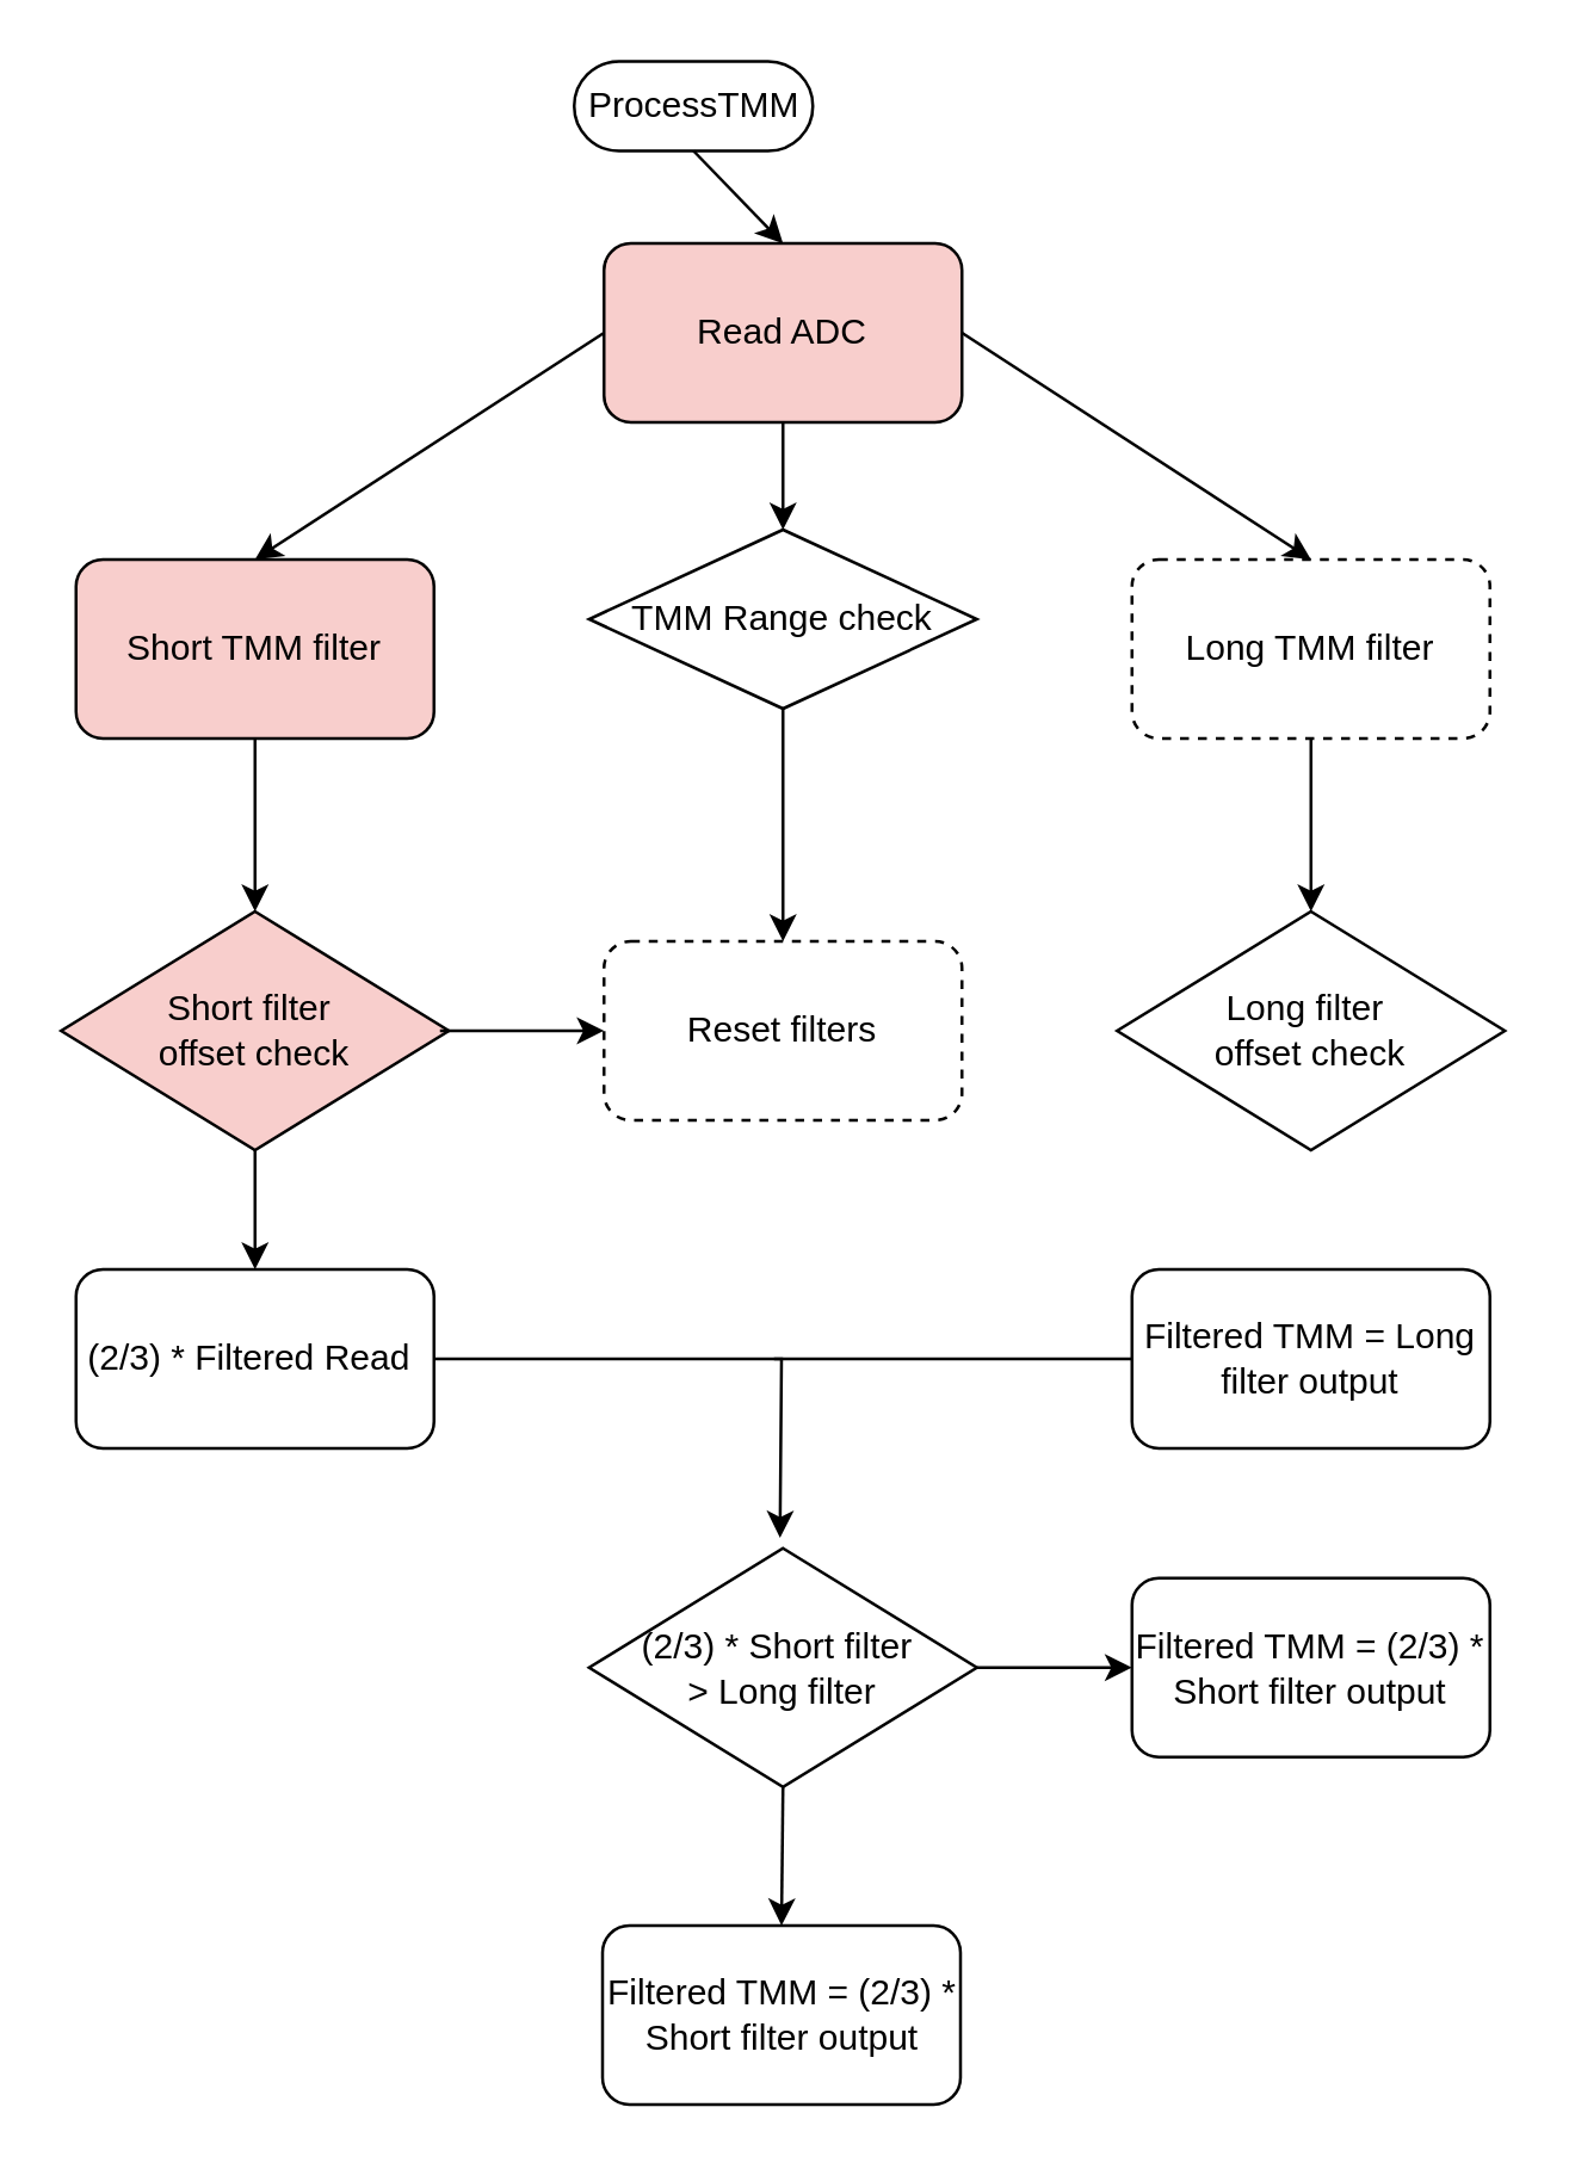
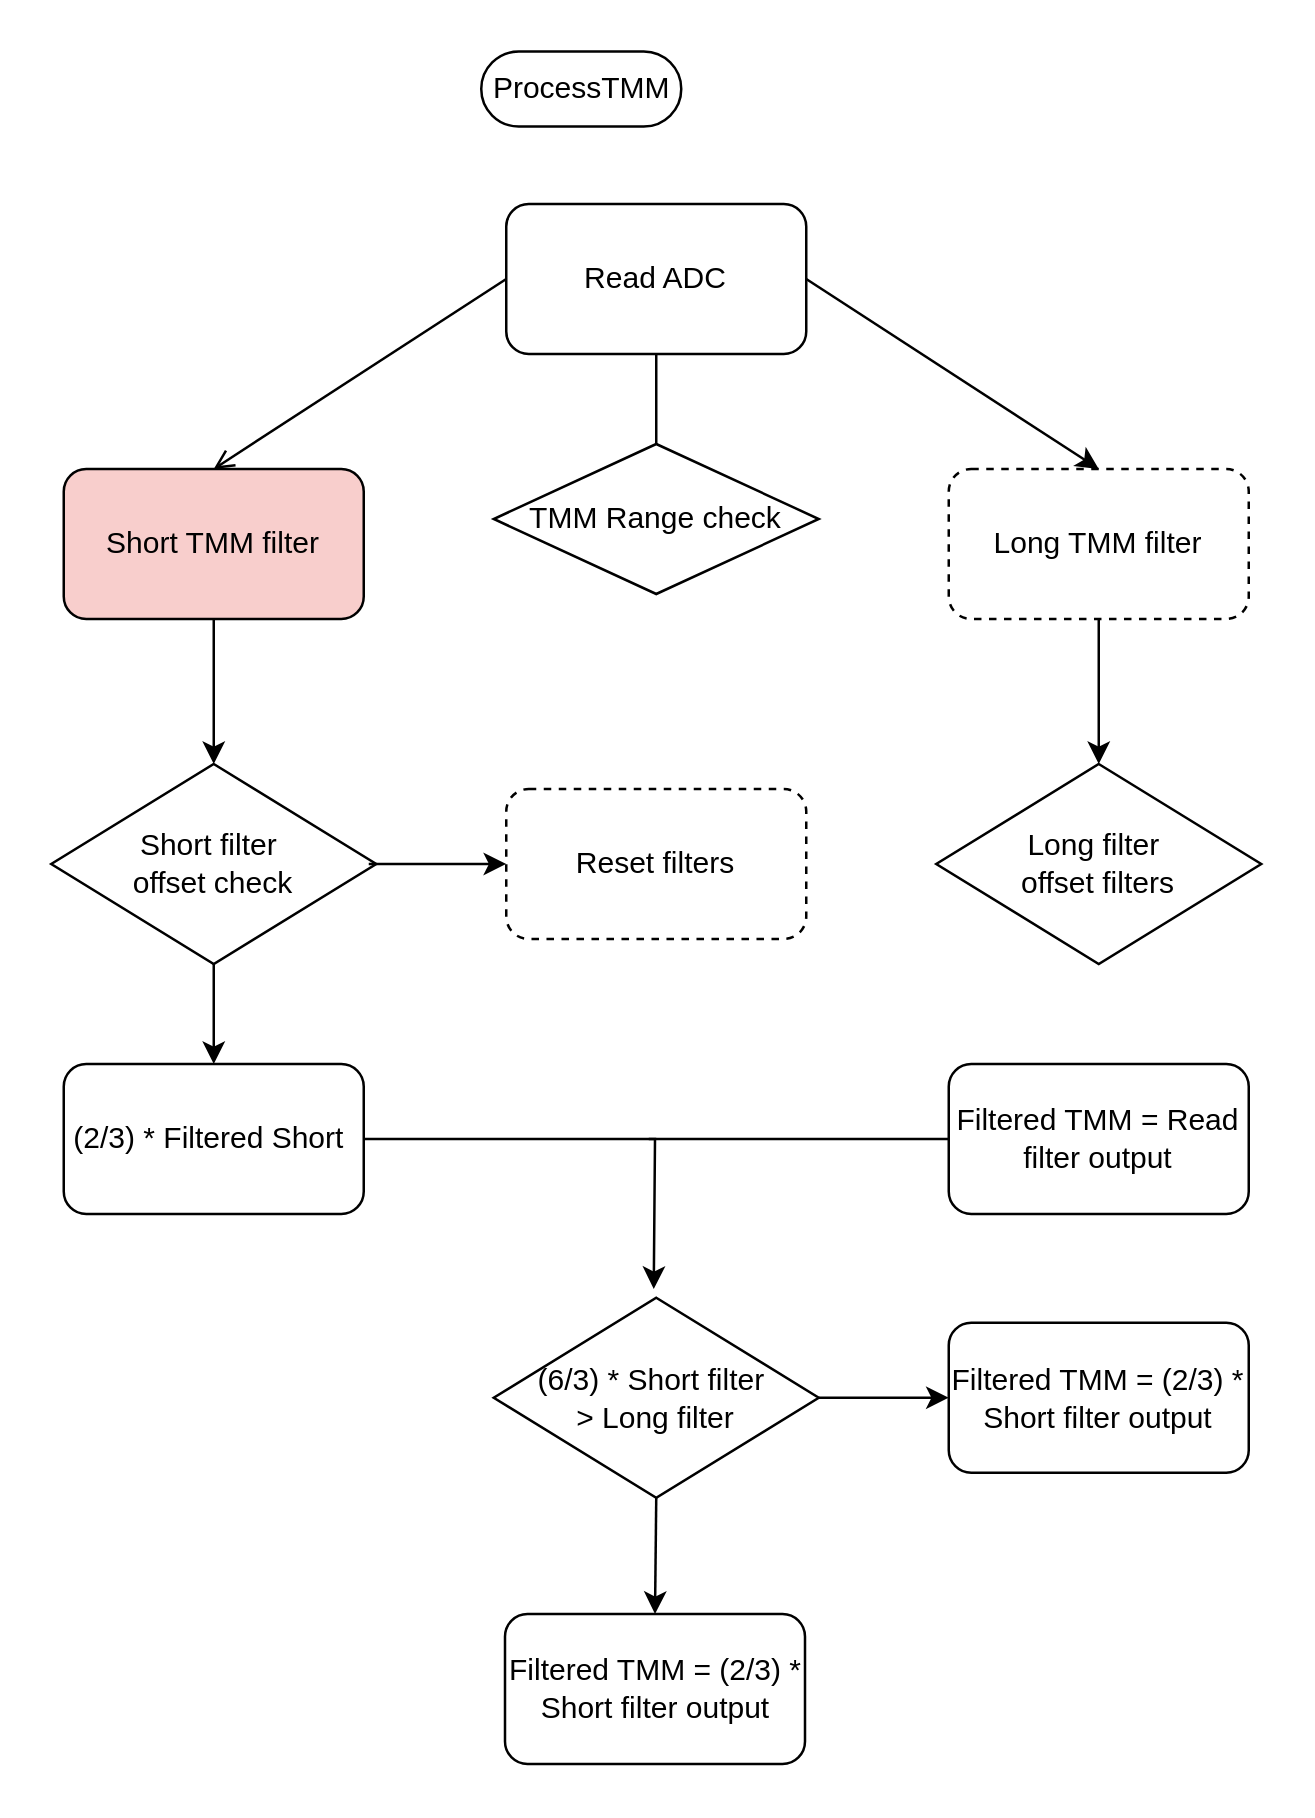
- <mxCell id="21" value="" parent="1" style="endArrow=classic;html=1;exitX=0.5;exitY=0.5;exitDx=0;exitDy=15;exitPerimeter=0;entryX=0.5;entryY=0;entryDx=0;entryDy=0;" target="3" source="2" edge="1"><mxGeometry as="geometry" width="50" height="50" relative="1"><mxPoint as="sourcePoint" y="675" x="-101" /><mxPoint as="targetPoint" y="625" x="-51" /></mxGeometry></mxCell>
- <mxCell id="3" value="Read ADC" parent="1" vertex="1" style="rounded=1;whiteSpace=wrap;html=1;fillColor=#f8cecc;"><mxGeometry as="geometry" y="81" x="202" width="120" height="60" /></mxCell>
+ <mxCell id="3" value="Read ADC" parent="1" vertex="1" style="rounded=1;whiteSpace=wrap;html=1;"><mxGeometry as="geometry" y="81" x="202" width="120" height="60" /></mxCell>
- <mxCell id="7" value="" parent="1" style="endArrow=classic;html=1;exitX=0.5;exitY=1;exitDx=0;exitDy=0;entryX=0.5;entryY=0;entryDx=0;entryDy=0;" target="6" source="3" edge="1"><mxGeometry as="geometry" width="50" height="50" relative="1"><mxPoint as="sourcePoint" y="325" x="29" /><mxPoint as="targetPoint" y="275" x="79" /></mxGeometry></mxCell>
+ <mxCell id="7" value="" parent="1" style="endArrow=none;html=1;exitX=0.5;exitY=1;exitDx=0;exitDy=0;entryX=0.5;entryY=0;entryDx=0;entryDy=0;" target="6" source="3" edge="1"><mxGeometry as="geometry" width="50" height="50" relative="1"><mxPoint as="sourcePoint" y="325" x="29" /><mxPoint as="targetPoint" y="275" x="79" /></mxGeometry></mxCell>
- <mxCell id="9" value="" parent="1" style="endArrow=classic;html=1;exitX=0;exitY=0.5;exitDx=0;exitDy=0;entryX=0.5;entryY=0;entryDx=0;entryDy=0;" target="4" source="3" edge="1"><mxGeometry as="geometry" width="50" height="50" relative="1"><mxPoint as="sourcePoint" y="325" x="29" /><mxPoint as="targetPoint" y="275" x="79" /></mxGeometry></mxCell>
+ <mxCell id="9" value="" parent="1" style="endArrow=open;html=1;exitX=0;exitY=0.5;exitDx=0;exitDy=0;entryX=0.5;entryY=0;entryDx=0;entryDy=0;" target="4" source="3" edge="1"><mxGeometry as="geometry" width="50" height="50" relative="1"><mxPoint as="sourcePoint" y="325" x="29" /><mxPoint as="targetPoint" y="275" x="79" /></mxGeometry></mxCell>
- <mxCell id="10" value="" parent="1" style="endArrow=classic;html=1;exitX=0.5;exitY=1;exitDx=0;exitDy=0;entryX=0.5;entryY=0;entryDx=0;entryDy=0;" target="11" source="6" edge="1"><mxGeometry as="geometry" width="50" height="50" relative="1"><mxPoint as="sourcePoint" y="325" x="29" /><mxPoint as="targetPoint" y="305" x="262" /></mxGeometry></mxCell>
- <mxCell id="15" value="Short filter&amp;nbsp;&lt;br&gt;offset check" parent="1" vertex="1" style="rhombus;whiteSpace=wrap;html=1;fillColor=#f8cecc;"><mxGeometry as="geometry" y="305" x="20" width="130" height="80" /></mxCell>
+ <mxCell id="15" value="Short filter&amp;nbsp;&lt;br&gt;offset check" parent="1" vertex="1" style="rhombus;whiteSpace=wrap;html=1;"><mxGeometry as="geometry" y="305" x="20" width="130" height="80" /></mxCell>
- <mxCell id="16" value="Long filter&amp;nbsp;&lt;br&gt;offset check" parent="1" vertex="1" style="rhombus;whiteSpace=wrap;html=1;"><mxGeometry as="geometry" y="305" x="374" width="130" height="80" /></mxCell>
+ <mxCell id="16" value="Long filter&amp;nbsp;&lt;br&gt;offset filters" parent="1" vertex="1" style="rhombus;whiteSpace=wrap;html=1;"><mxGeometry as="geometry" y="305" x="374" width="130" height="80" /></mxCell>
- <mxCell id="23" value="(2/3) * Filtered Read&amp;nbsp;" parent="1" vertex="1" style="rounded=1;whiteSpace=wrap;html=1;"><mxGeometry as="geometry" y="425" x="25" width="120" height="60" /></mxCell>
+ <mxCell id="23" value="(2/3) * Filtered Short&amp;nbsp;" parent="1" vertex="1" style="rounded=1;whiteSpace=wrap;html=1;"><mxGeometry as="geometry" y="425" x="25" width="120" height="60" /></mxCell>
- <mxCell id="19" value="Filtered TMM = Long filter output" parent="1" vertex="1" style="rounded=1;whiteSpace=wrap;html=1;"><mxGeometry as="geometry" y="425" x="379" width="120" height="60" /></mxCell>
+ <mxCell id="19" value="Filtered TMM = Read filter output" parent="1" vertex="1" style="rounded=1;whiteSpace=wrap;html=1;"><mxGeometry as="geometry" y="425" x="379" width="120" height="60" /></mxCell>
- <mxCell id="18" value="(2/3) * Short filter&amp;nbsp;&lt;br&gt;&amp;gt; Long filter" parent="1" vertex="1" style="rhombus;whiteSpace=wrap;html=1;"><mxGeometry as="geometry" y="518.5" x="197" width="130" height="80" /></mxCell>
+ <mxCell id="18" value="(6/3) * Short filter&amp;nbsp;&lt;br&gt;&amp;gt; Long filter" parent="1" vertex="1" style="rhombus;whiteSpace=wrap;html=1;"><mxGeometry as="geometry" y="518.5" x="197" width="130" height="80" /></mxCell>
